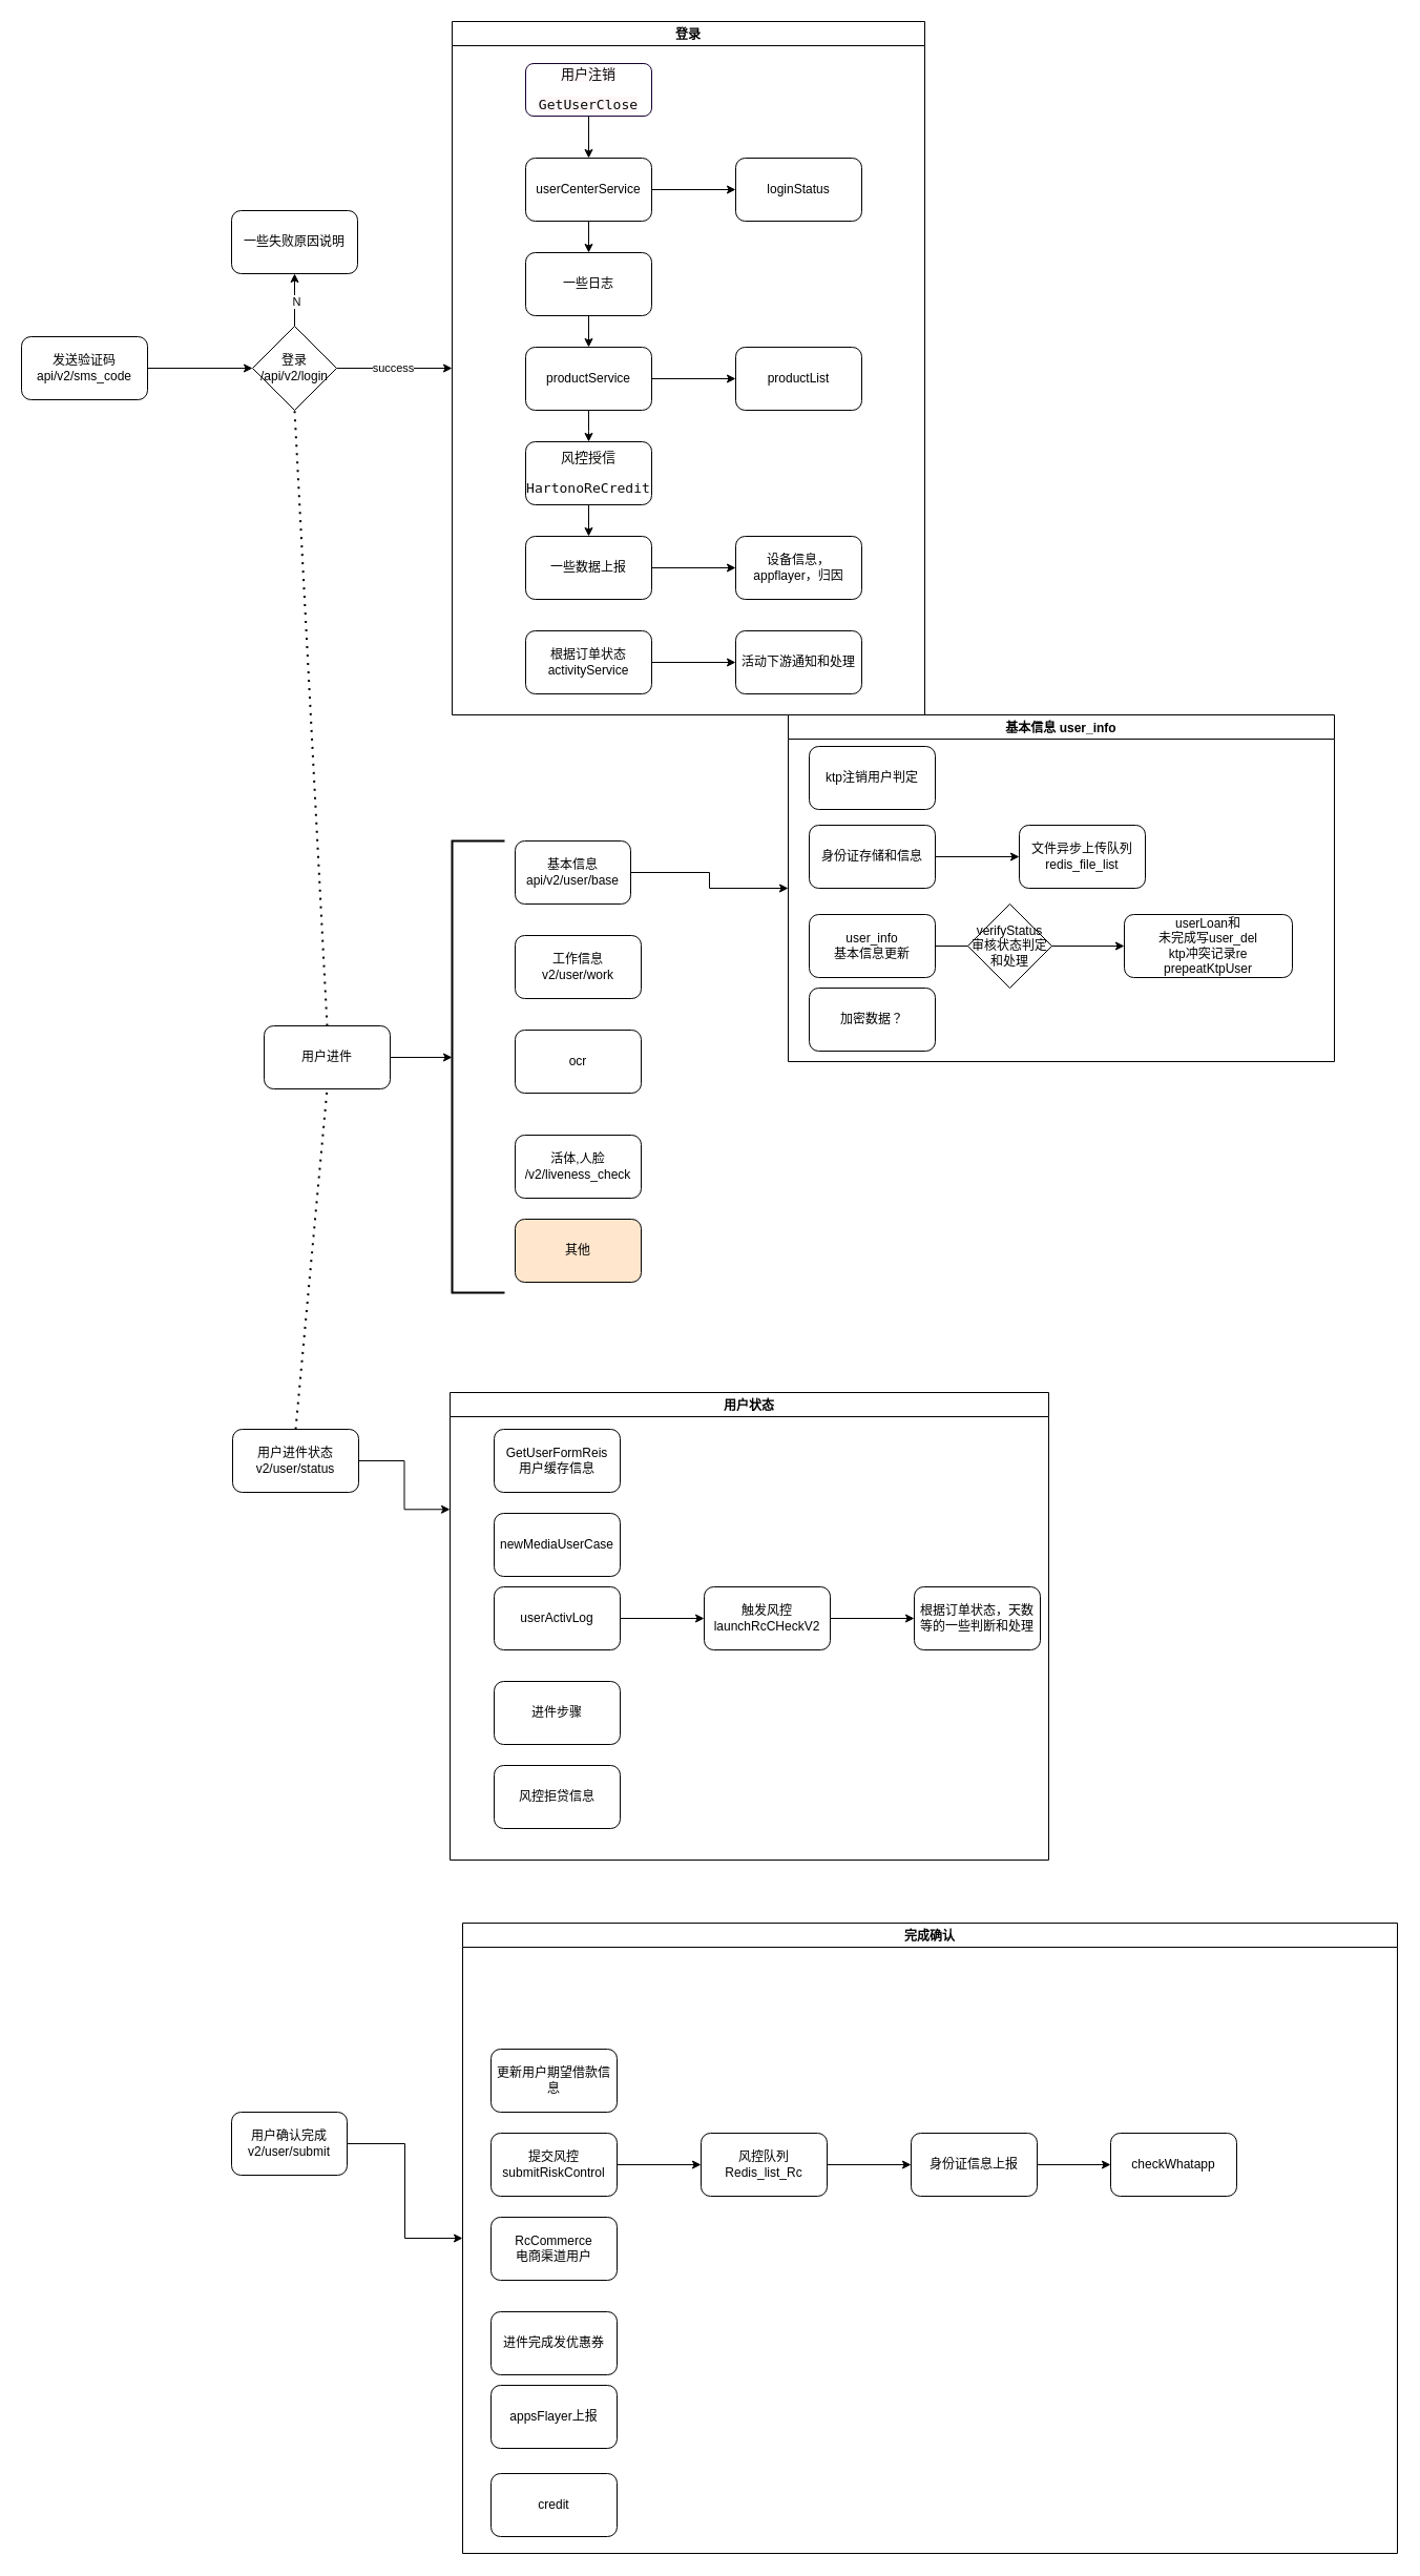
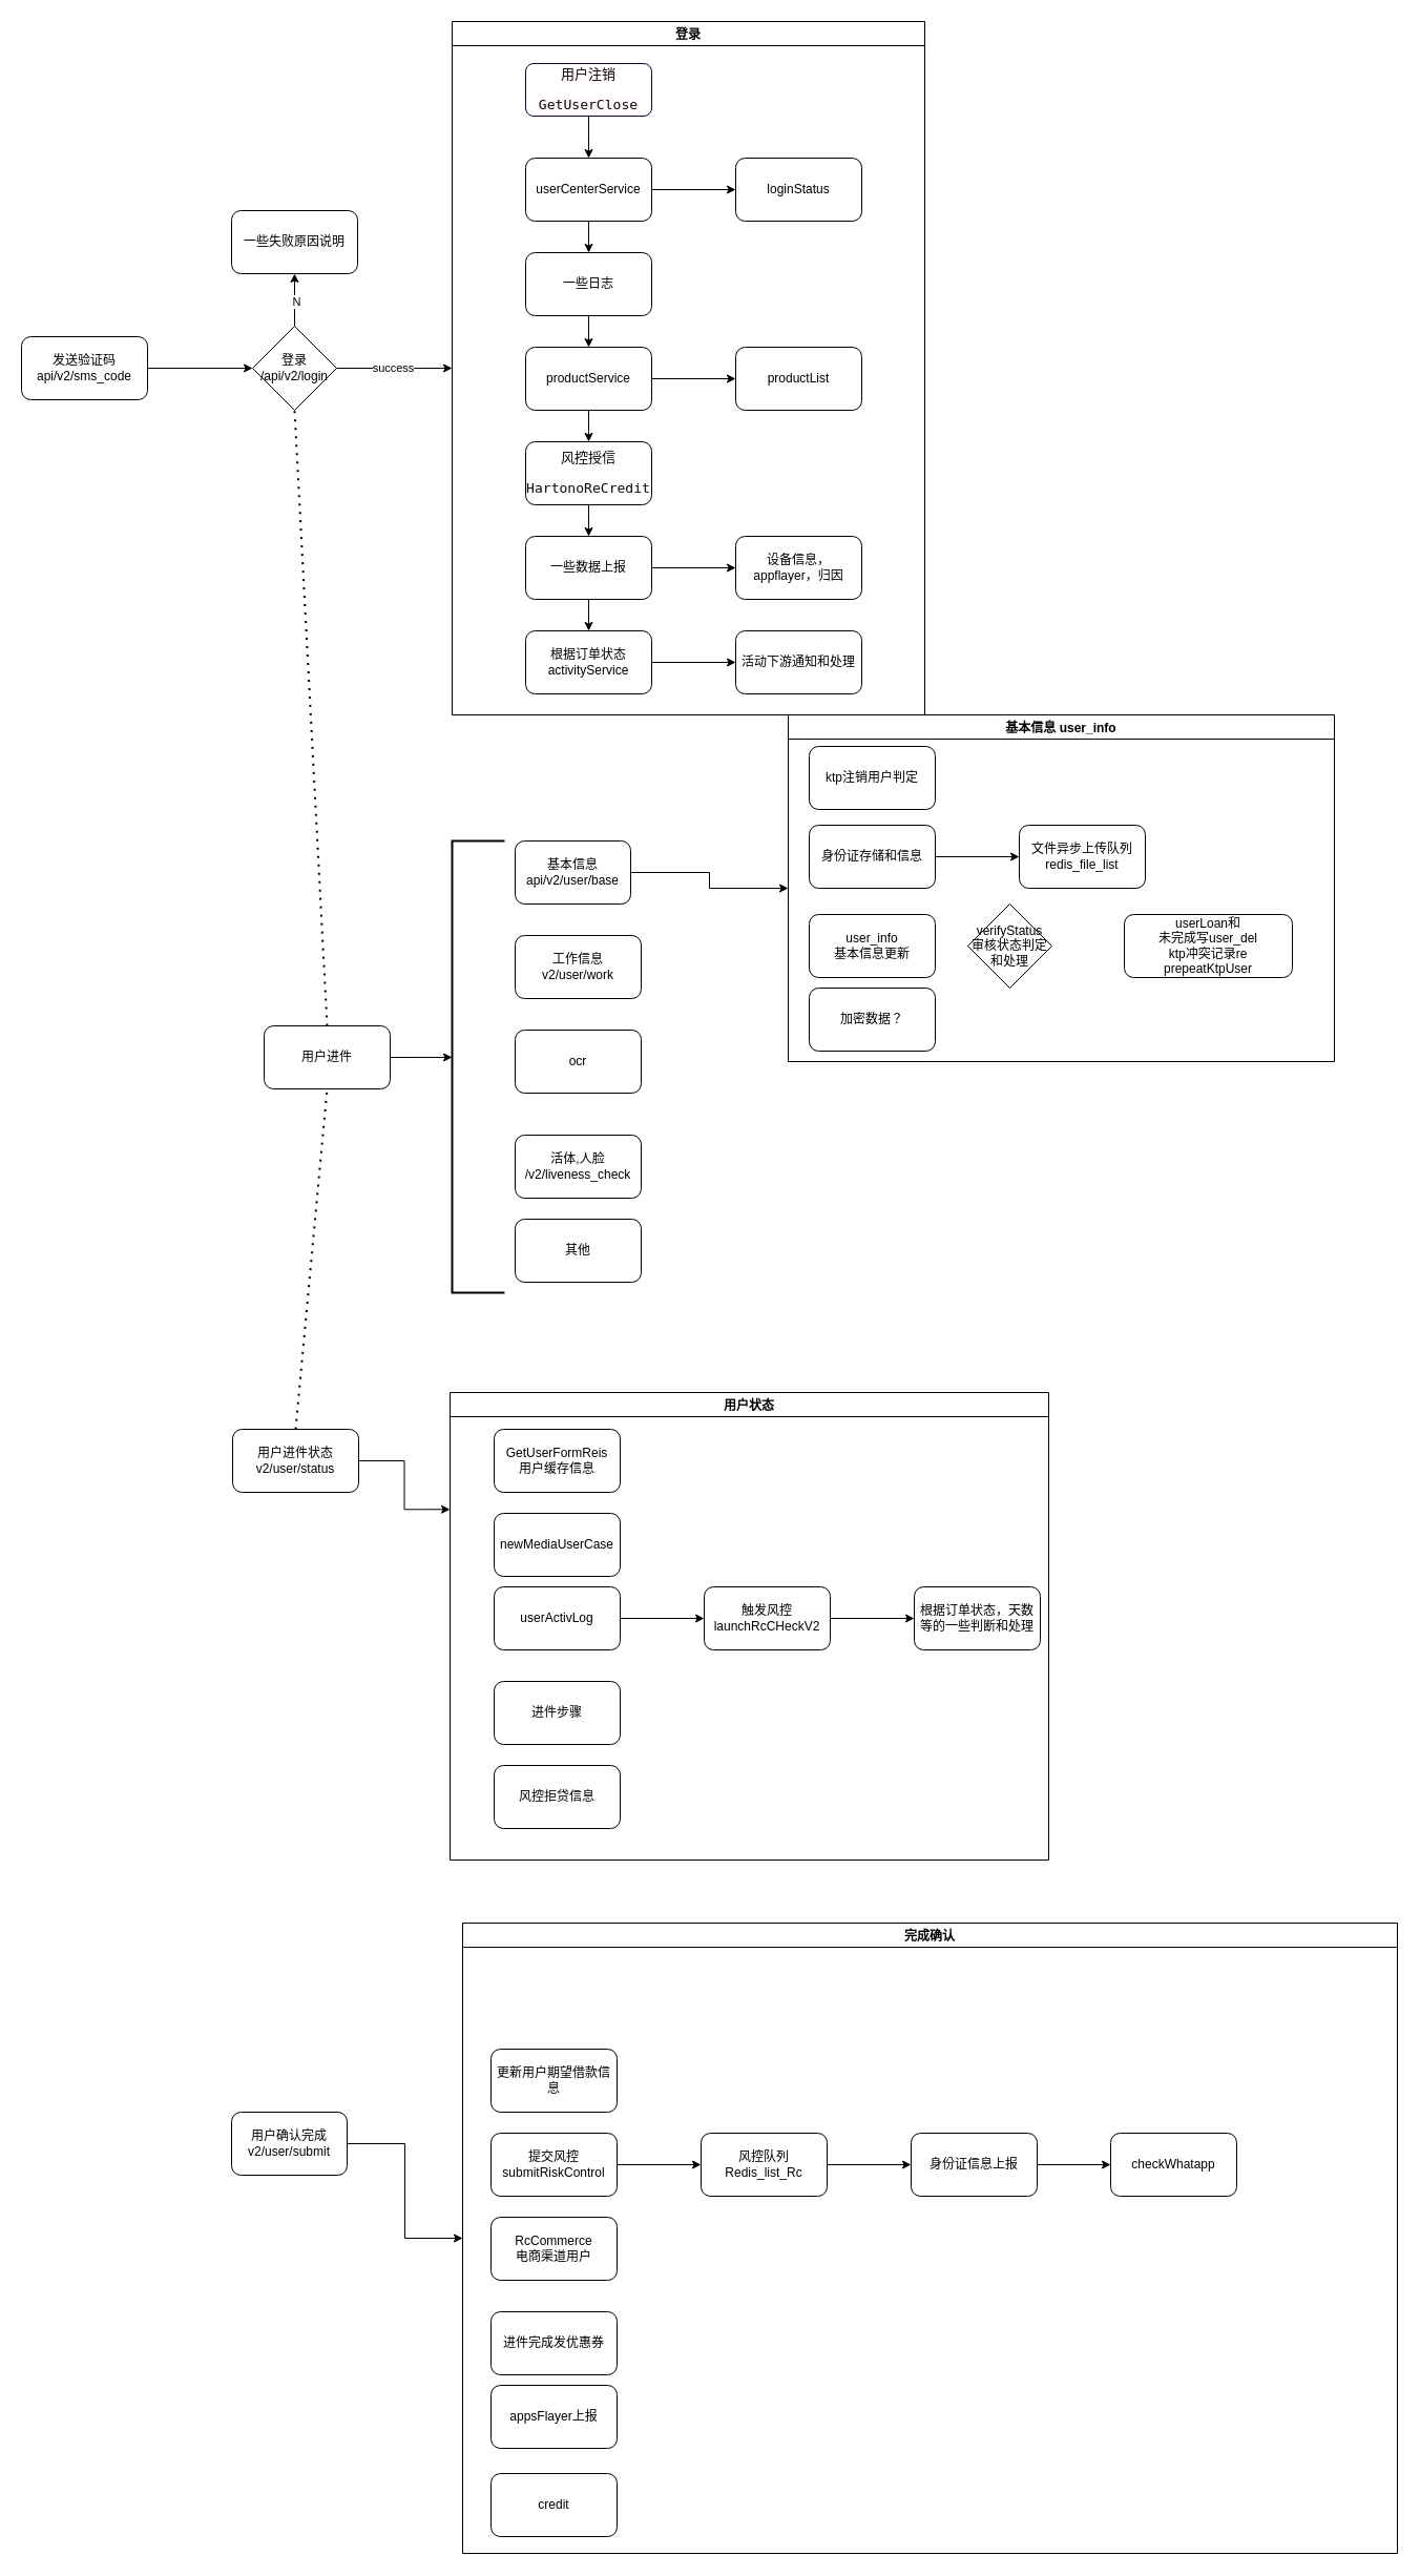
+ <mxCell id="30" value="" style="edgeStyle=orthogonalEdgeStyle;rounded=0;orthogonalLoop=1;jettySize=auto;html=1;" edge="1" parent="1" source="31" target="34"><mxGeometry relative="1" as="geometry" /></mxCell>
- <mxCell id="48" value="" style="edgeStyle=orthogonalEdgeStyle;rounded=0;orthogonalLoop=1;jettySize=auto;html=1;" edge="1" parent="46" source="49" target="53"><mxGeometry relative="1" as="geometry" /></mxCell>
- <mxCell id="12" value="其他" style="rounded=1;whiteSpace=wrap;html=1;fillColor=#ffe6cc;" vertex="1" parent="1"><mxGeometry x="490" y="1160" width="120" height="60" as="geometry" /></mxCell>
+ <mxCell id="12" value="其他" style="rounded=1;whiteSpace=wrap;html=1;" vertex="1" parent="1"><mxGeometry x="490" y="1160" width="120" height="60" as="geometry" /></mxCell>
